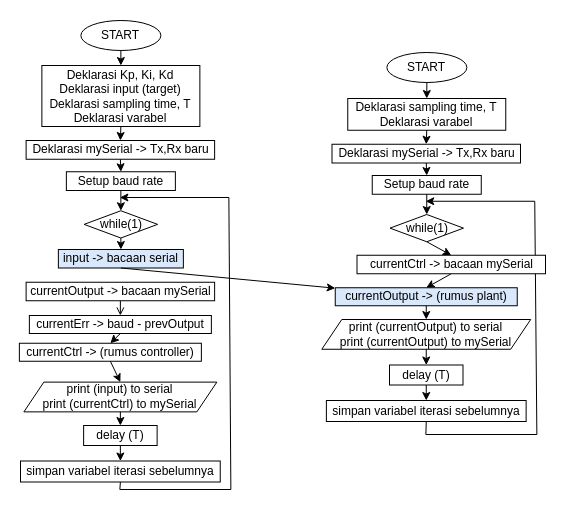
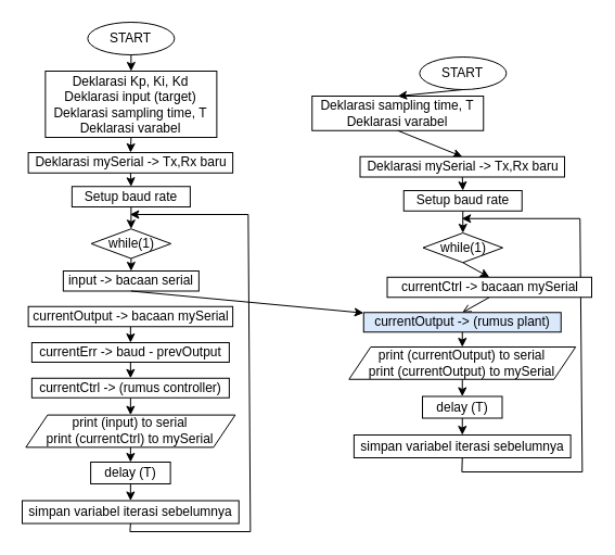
- <mxCell id="27" value="Deklarasi sampling time, T&lt;br&gt;Deklarasi varabel" style="rounded=0;whiteSpace=wrap;html=1;" vertex="1" parent="1"><mxGeometry x="347.25" y="98" width="158" height="31.75" as="geometry" /></mxCell>
+ <mxCell id="27" value="Deklarasi sampling time, T&lt;br&gt;Deklarasi varabel" style="rounded=0;whiteSpace=wrap;html=1;" vertex="1" parent="1"><mxGeometry x="287.25" y="88" width="158" height="31.75" as="geometry" /></mxCell>
- <mxCell id="7" value="input -&amp;gt; bacaan serial" style="rounded=0;whiteSpace=wrap;html=1;fillColor=#dae8fc;" parent="1" vertex="1"><mxGeometry x="57.87" y="249" width="125" height="18.5" as="geometry" /></mxCell>
+ <mxCell id="7" value="input -&amp;gt; bacaan serial" style="rounded=0;whiteSpace=wrap;html=1;" parent="1" vertex="1"><mxGeometry x="57.87" y="249" width="125" height="18.5" as="geometry" /></mxCell>
- <mxCell id="40" value="" style="endArrow=classic;html=1;rounded=0;exitX=0.5;exitY=1;exitDx=0;exitDy=0;entryX=0.5;entryY=0;entryDx=0;entryDy=0;" edge="1" parent="1" source="43" target="44"><mxGeometry width="50" height="50" relative="1" as="geometry"><mxPoint x="425.75" y="272.5" as="sourcePoint" /><mxPoint x="425.75" y="427.5" as="targetPoint" /></mxGeometry></mxCell>
+ <mxCell id="40" value="" style="endArrow=open;html=1;rounded=0;exitX=0.5;exitY=1;exitDx=0;exitDy=0;entryX=0.5;entryY=0;entryDx=0;entryDy=0;" edge="1" parent="1" source="43" target="44"><mxGeometry width="50" height="50" relative="1" as="geometry"><mxPoint x="425.75" y="272.5" as="sourcePoint" /><mxPoint x="425.75" y="427.5" as="targetPoint" /></mxGeometry></mxCell>
- <mxCell id="12" value="" style="endArrow=open;html=1;rounded=0;exitX=0.5;exitY=1;exitDx=0;exitDy=0;entryX=0.5;entryY=0;entryDx=0;entryDy=0;" parent="1" source="23" target="19" edge="1"><mxGeometry width="50" height="50" relative="1" as="geometry"><mxPoint x="120.37" y="426.5" as="sourcePoint" /><mxPoint x="120.37" y="479" as="targetPoint" /></mxGeometry></mxCell>
+ <mxCell id="12" value="" style="endArrow=classic;html=1;rounded=0;exitX=0.5;exitY=1;exitDx=0;exitDy=0;entryX=0.5;entryY=0;entryDx=0;entryDy=0;" parent="1" source="23" target="19" edge="1"><mxGeometry width="50" height="50" relative="1" as="geometry"><mxPoint x="120.37" y="426.5" as="sourcePoint" /><mxPoint x="120.37" y="479" as="targetPoint" /></mxGeometry></mxCell>
- <mxCell id="24" value="currentCtrl -&amp;gt; (rumus controller)" style="rounded=0;whiteSpace=wrap;html=1;" vertex="1" parent="1"><mxGeometry x="18.87" y="342.75" width="182" height="18" as="geometry" /></mxCell>
+ <mxCell id="24" value="currentCtrl -&amp;gt; (rumus controller)" style="rounded=0;whiteSpace=wrap;html=1;" vertex="1" parent="1"><mxGeometry x="28.87" y="347.75" width="182" height="18" as="geometry" /></mxCell>
